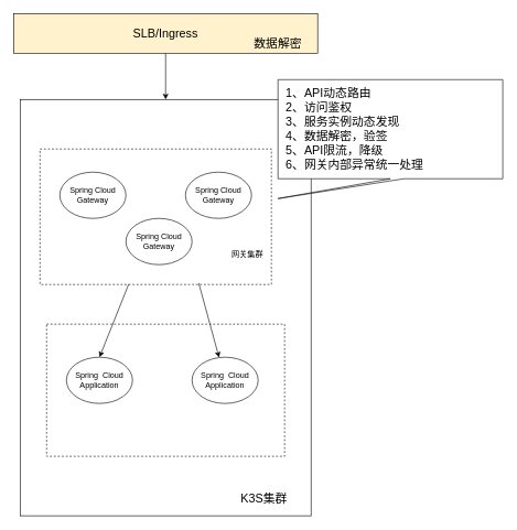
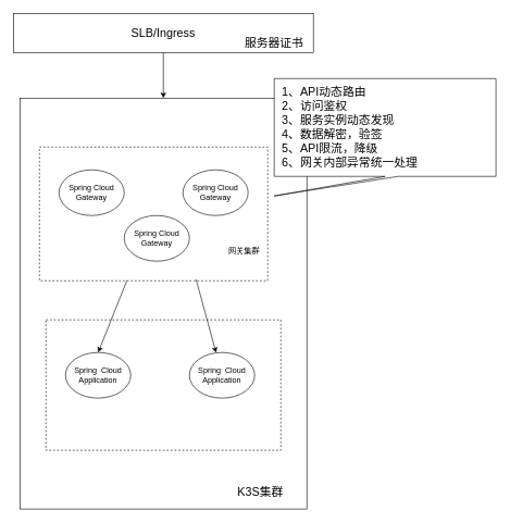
- <mxCell id="6" value="&lt;font style=&quot;font-size: 18px&quot;&gt;SLB/Ingress&lt;/font&gt;" style="rounded=0;whiteSpace=wrap;html=1;fillColor=#fff2cc;" vertex="1" parent="1"><mxGeometry x="20" y="20" width="460" height="60" as="geometry" /></mxCell>
+ <mxCell id="6" value="&lt;font style=&quot;font-size: 18px&quot;&gt;SLB/Ingress&lt;/font&gt;" style="rounded=0;whiteSpace=wrap;html=1;" vertex="1" parent="1"><mxGeometry x="20" y="20" width="460" height="60" as="geometry" /></mxCell>
- <mxCell id="18" value="数据解密" style="text;html=1;strokeColor=none;fillColor=none;align=center;verticalAlign=middle;whiteSpace=wrap;rounded=0;dashed=1;fontSize=18;" vertex="1" parent="1"><mxGeometry x="370" y="60" width="100" height="10" as="geometry" /></mxCell>
+ <mxCell id="18" value="服务器证书" style="text;html=1;strokeColor=none;fillColor=none;align=center;verticalAlign=middle;whiteSpace=wrap;rounded=0;dashed=1;fontSize=18;" vertex="1" parent="1"><mxGeometry x="370" y="60" width="100" height="10" as="geometry" /></mxCell>
